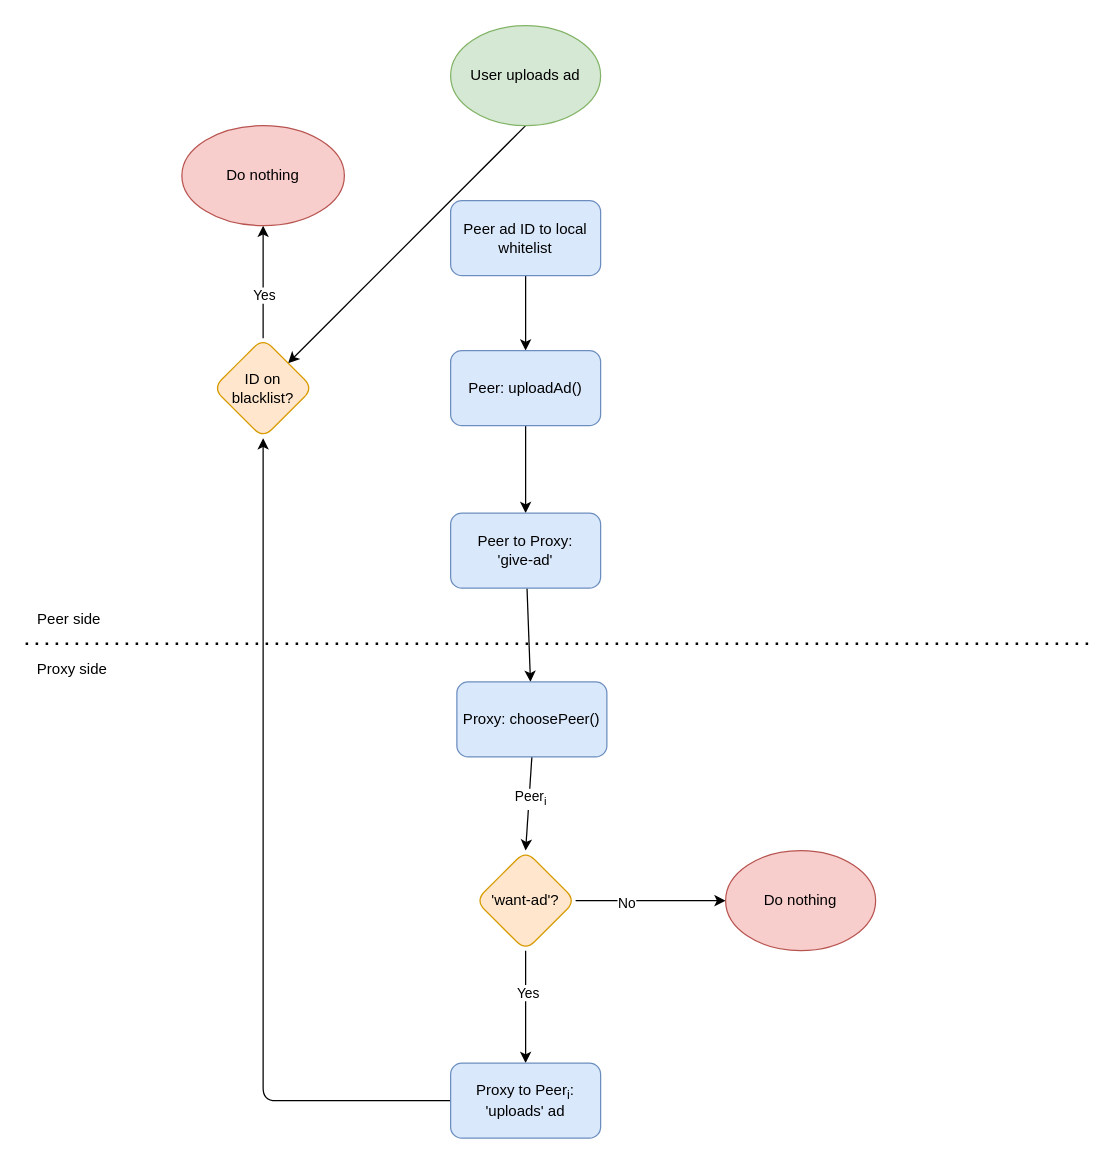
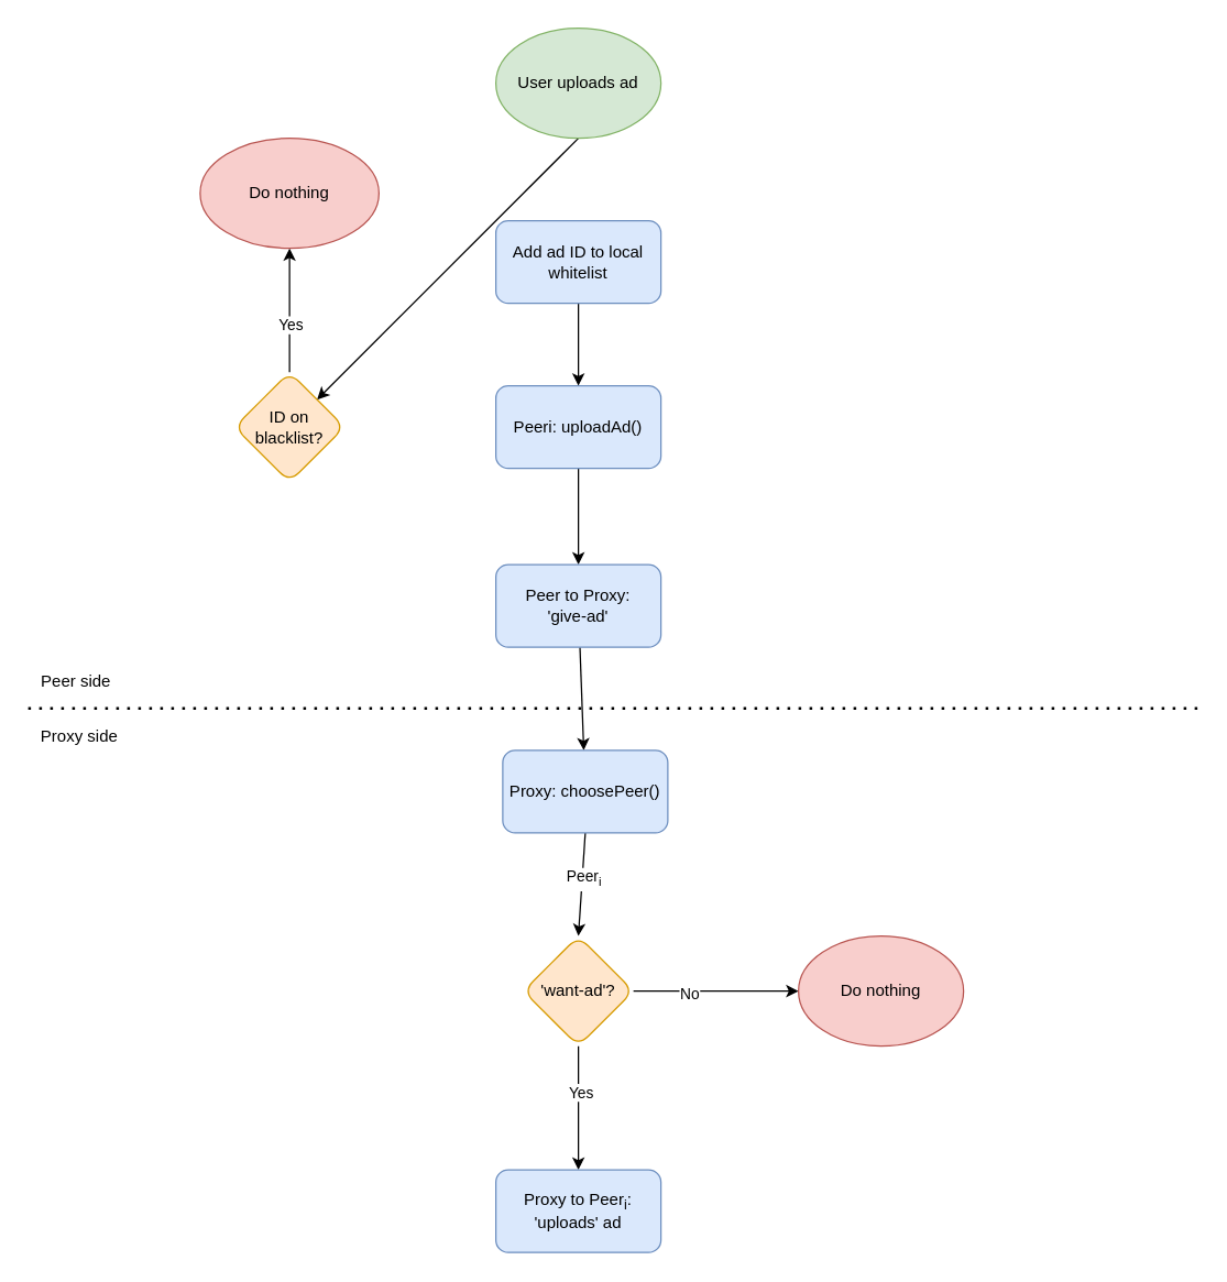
- <mxCell id="23" value="Peer ad ID to local whitelist" style="whiteSpace=wrap;html=1;rounded=1;fillColor=#dae8fc;strokeColor=#6c8ebf;" parent="1" vertex="1"><mxGeometry x="360" y="160" width="120" height="60" as="geometry" /></mxCell>
+ <mxCell id="23" value="Add ad ID to local whitelist" style="whiteSpace=wrap;html=1;rounded=1;fillColor=#dae8fc;strokeColor=#6c8ebf;" parent="1" vertex="1"><mxGeometry x="360" y="160" width="120" height="60" as="geometry" /></mxCell>
- <mxCell id="6" value="Peer: uploadAd()" style="rounded=1;whiteSpace=wrap;html=1;fillColor=#dae8fc;strokeColor=#6c8ebf;" parent="1" vertex="1"><mxGeometry x="360" y="280" width="120" height="60" as="geometry" /></mxCell>
+ <mxCell id="6" value="Peeri: uploadAd()" style="rounded=1;whiteSpace=wrap;html=1;fillColor=#dae8fc;strokeColor=#6c8ebf;" parent="1" vertex="1"><mxGeometry x="360" y="280" width="120" height="60" as="geometry" /></mxCell>
- <mxCell id="18" style="edgeStyle=none;html=1;exitX=0;exitY=0.5;exitDx=0;exitDy=0;entryX=0.5;entryY=1;entryDx=0;entryDy=0;" parent="1" source="19" target="26" edge="1"><mxGeometry relative="1" as="geometry"><mxPoint x="210" y="490" as="targetPoint" /><Array as="points"><mxPoint x="210" y="880" /></Array></mxGeometry></mxCell>
